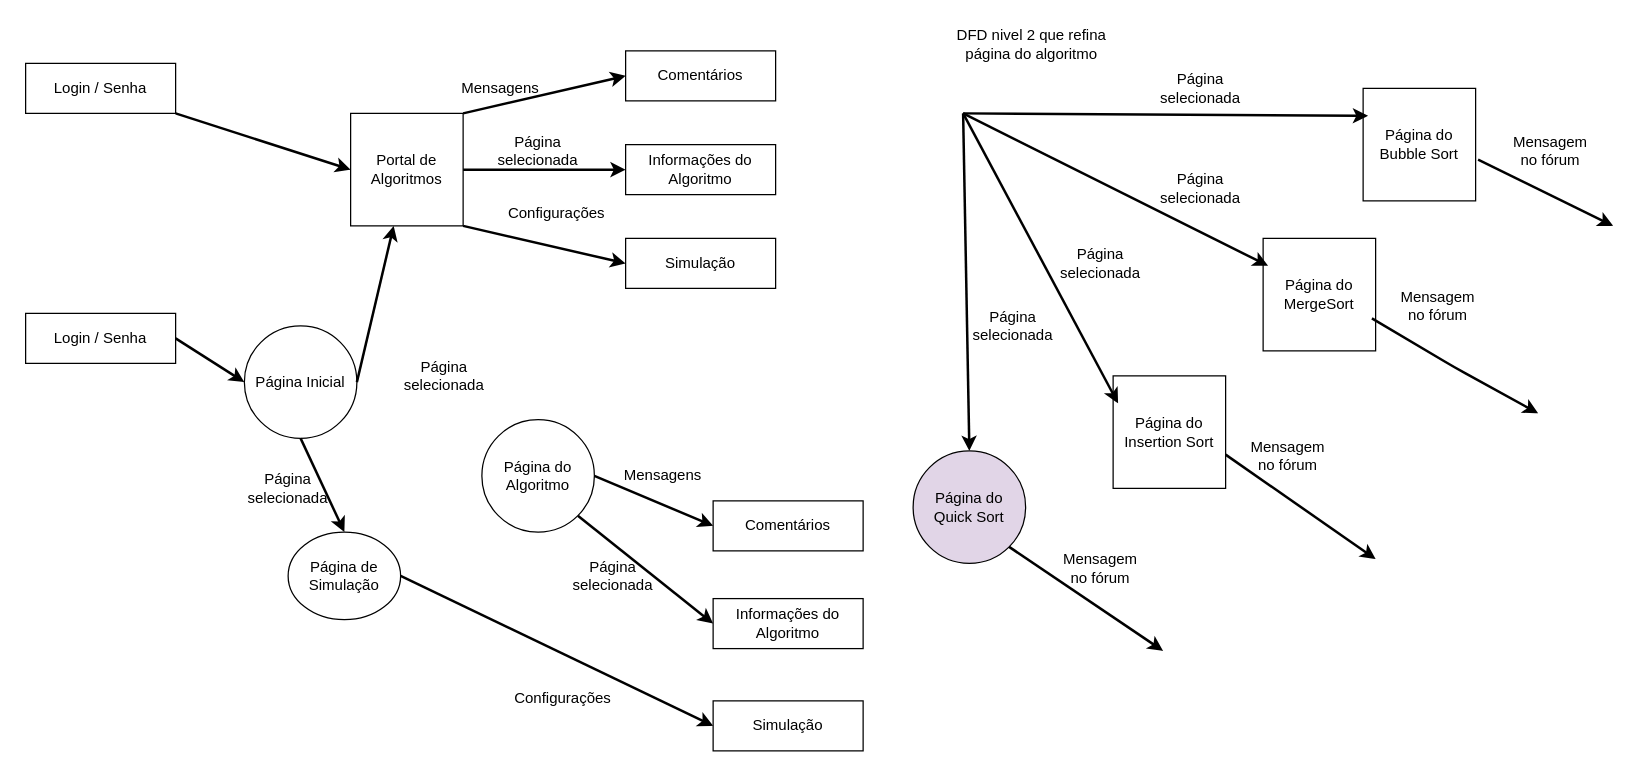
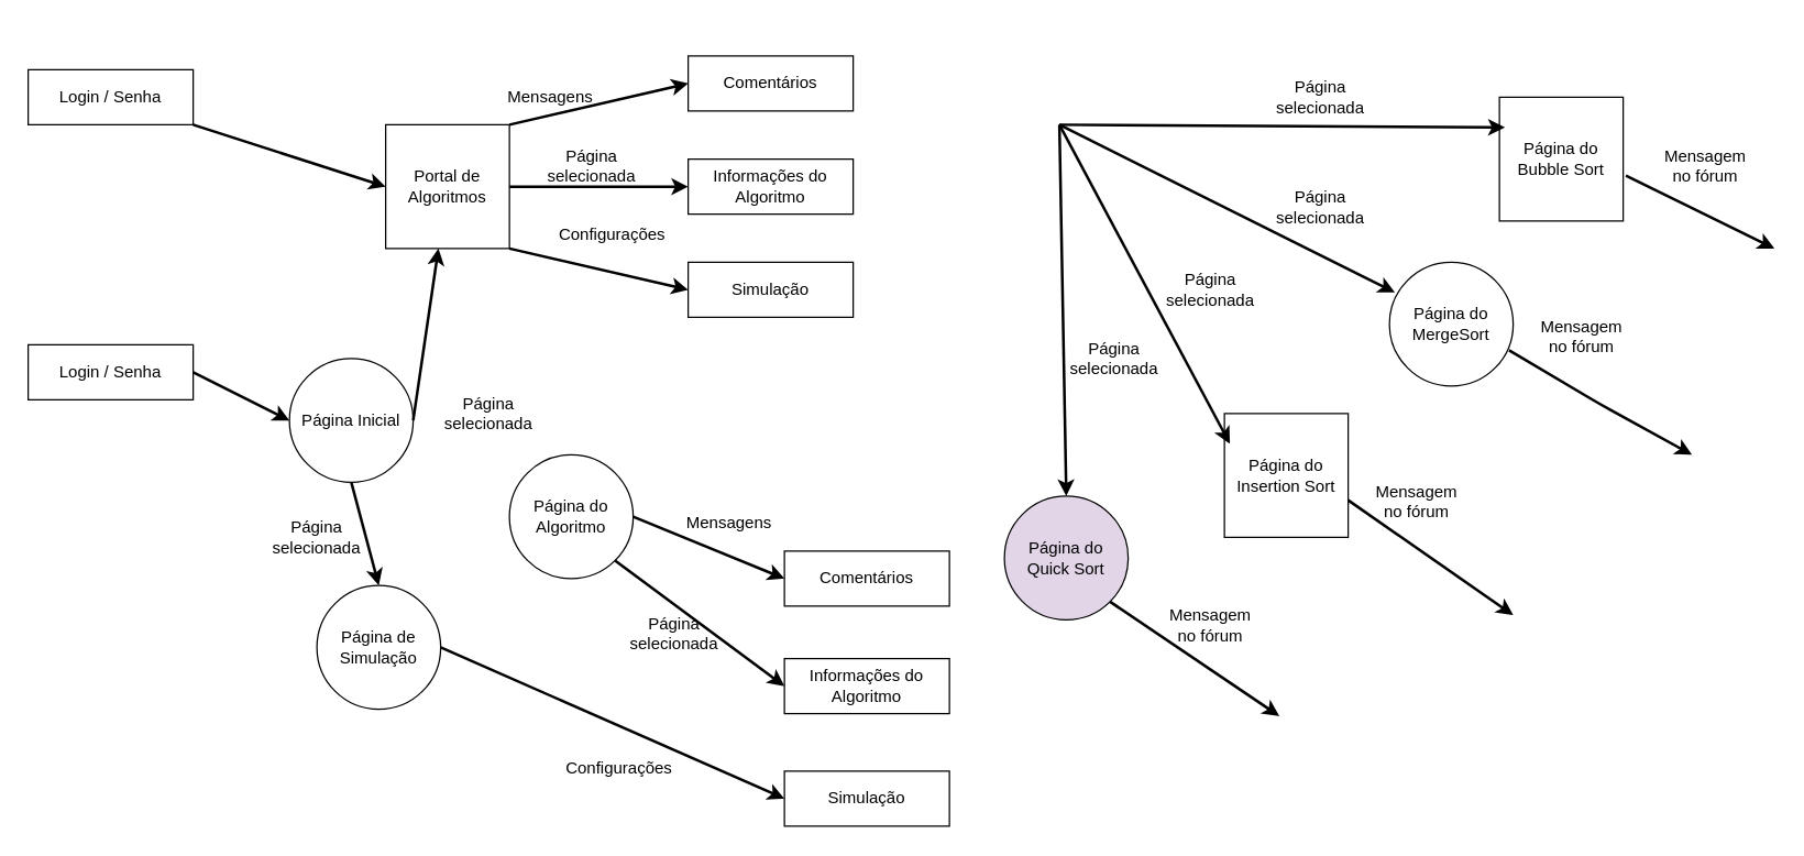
- <mxCell id="33" value="&lt;div&gt;DFD nivel 2 que refina&lt;/div&gt;&lt;div&gt; página do algoritmo&lt;/div&gt;" style="text;html=1;strokeColor=none;fillColor=none;align=center;verticalAlign=middle;whiteSpace=wrap;rounded=0;" vertex="1" parent="1"><mxGeometry x="750" y="20" width="150" height="30" as="geometry" /></mxCell>
- <mxCell id="36" value="&lt;div&gt;Página do&lt;/div&gt;&lt;div&gt;MergeSort&lt;/div&gt;" style="whiteSpace=wrap;html=1;aspect=fixed;rounded=0;" vertex="1" parent="1"><mxGeometry x="1010" y="190" width="90" height="90" as="geometry" /></mxCell>
+ <mxCell id="36" value="&lt;div&gt;Página do&lt;/div&gt;&lt;div&gt;MergeSort&lt;/div&gt;" style="ellipse;whiteSpace=wrap;html=1;aspect=fixed;" vertex="1" parent="1"><mxGeometry x="1010" y="190" width="90" height="90" as="geometry" /></mxCell>
- <mxCell id="14" value="Página Inicial" style="ellipse;whiteSpace=wrap;html=1;aspect=fixed;" vertex="1" parent="1"><mxGeometry x="195" y="260" width="90" height="90" as="geometry" /></mxCell>
+ <mxCell id="14" value="Página Inicial" style="ellipse;whiteSpace=wrap;html=1;aspect=fixed;" vertex="1" parent="1"><mxGeometry x="210" y="260" width="90" height="90" as="geometry" /></mxCell>
- <mxCell id="19" value="&lt;div&gt;Página do&lt;/div&gt;&lt;div&gt;Algoritmo&lt;/div&gt;" style="ellipse;whiteSpace=wrap;html=1;aspect=fixed;" vertex="1" parent="1"><mxGeometry x="385" y="335" width="90" height="90" as="geometry" /></mxCell>
+ <mxCell id="19" value="&lt;div&gt;Página do&lt;/div&gt;&lt;div&gt;Algoritmo&lt;/div&gt;" style="ellipse;whiteSpace=wrap;html=1;aspect=fixed;" vertex="1" parent="1"><mxGeometry x="370" y="330" width="90" height="90" as="geometry" /></mxCell>
- <mxCell id="20" value="&lt;div&gt;Página de &lt;br&gt;&lt;/div&gt;&lt;div&gt;Simulação&lt;/div&gt;" style="ellipse;whiteSpace=wrap;html=1;aspect=fixed;" vertex="1" parent="1"><mxGeometry x="230" y="425" width="90" height="70" as="geometry" /></mxCell>
+ <mxCell id="20" value="&lt;div&gt;Página de &lt;br&gt;&lt;/div&gt;&lt;div&gt;Simulação&lt;/div&gt;" style="ellipse;whiteSpace=wrap;html=1;aspect=fixed;" vertex="1" parent="1"><mxGeometry x="230" y="425" width="90" height="90" as="geometry" /></mxCell>
